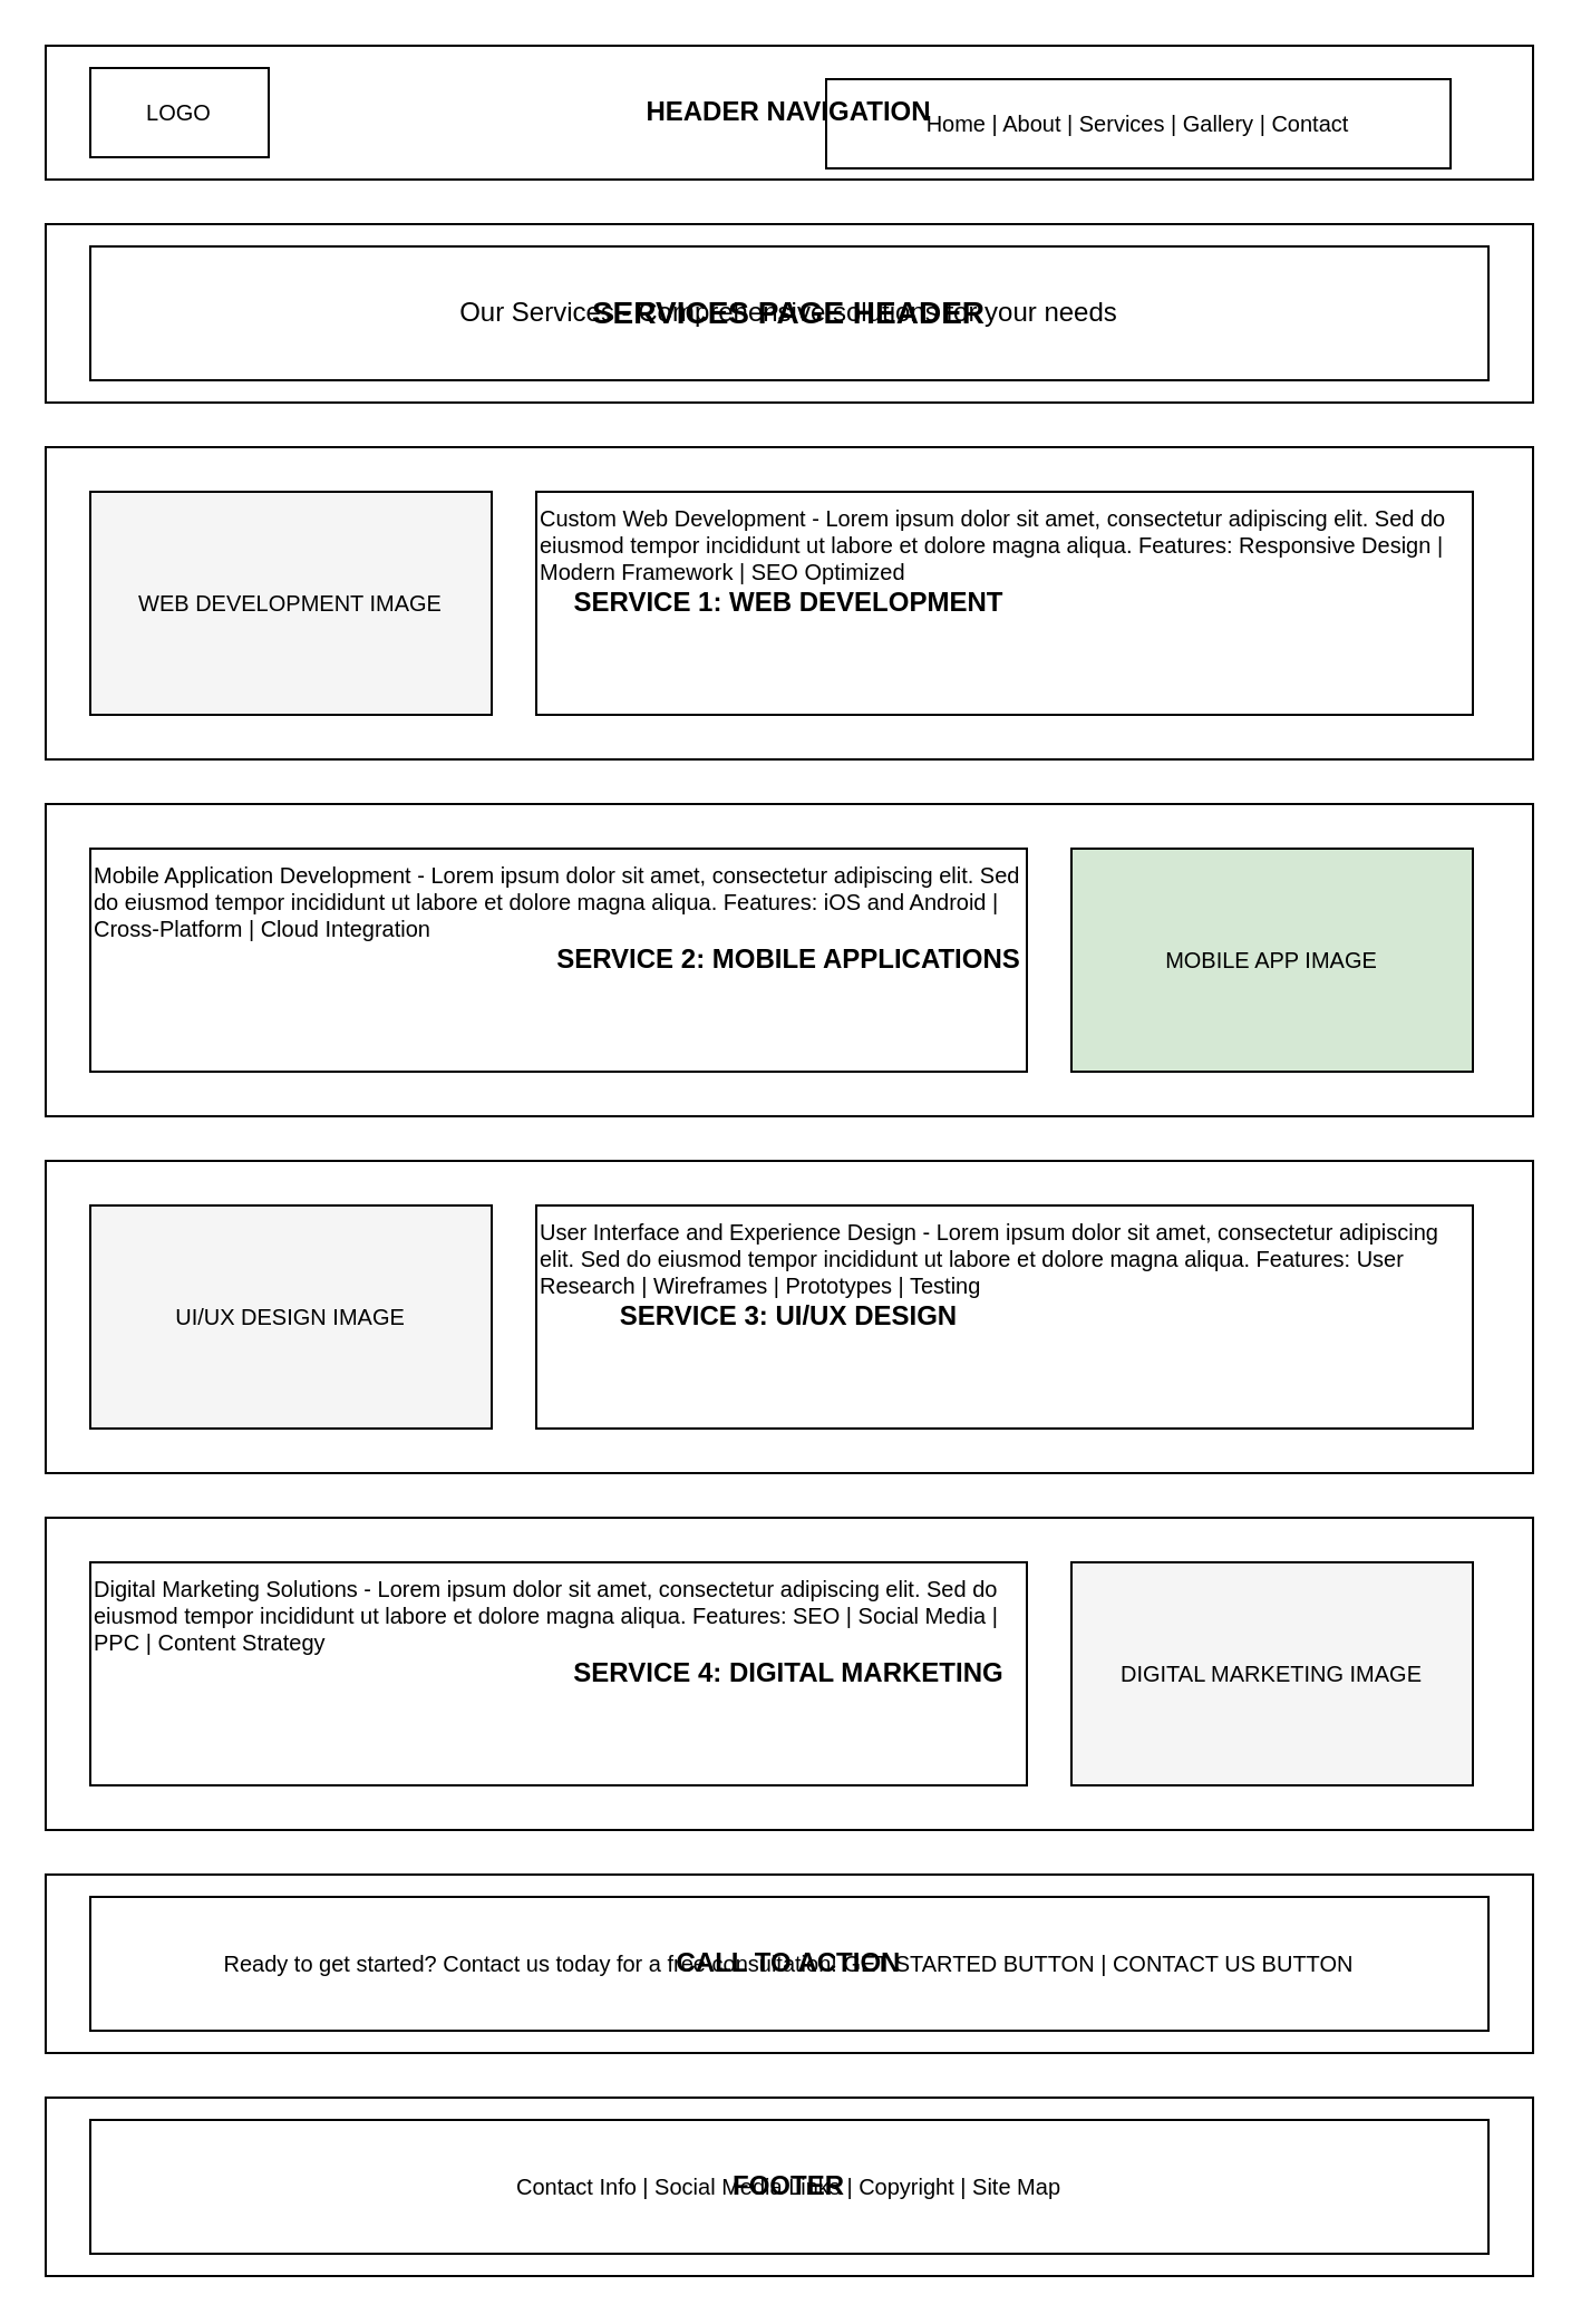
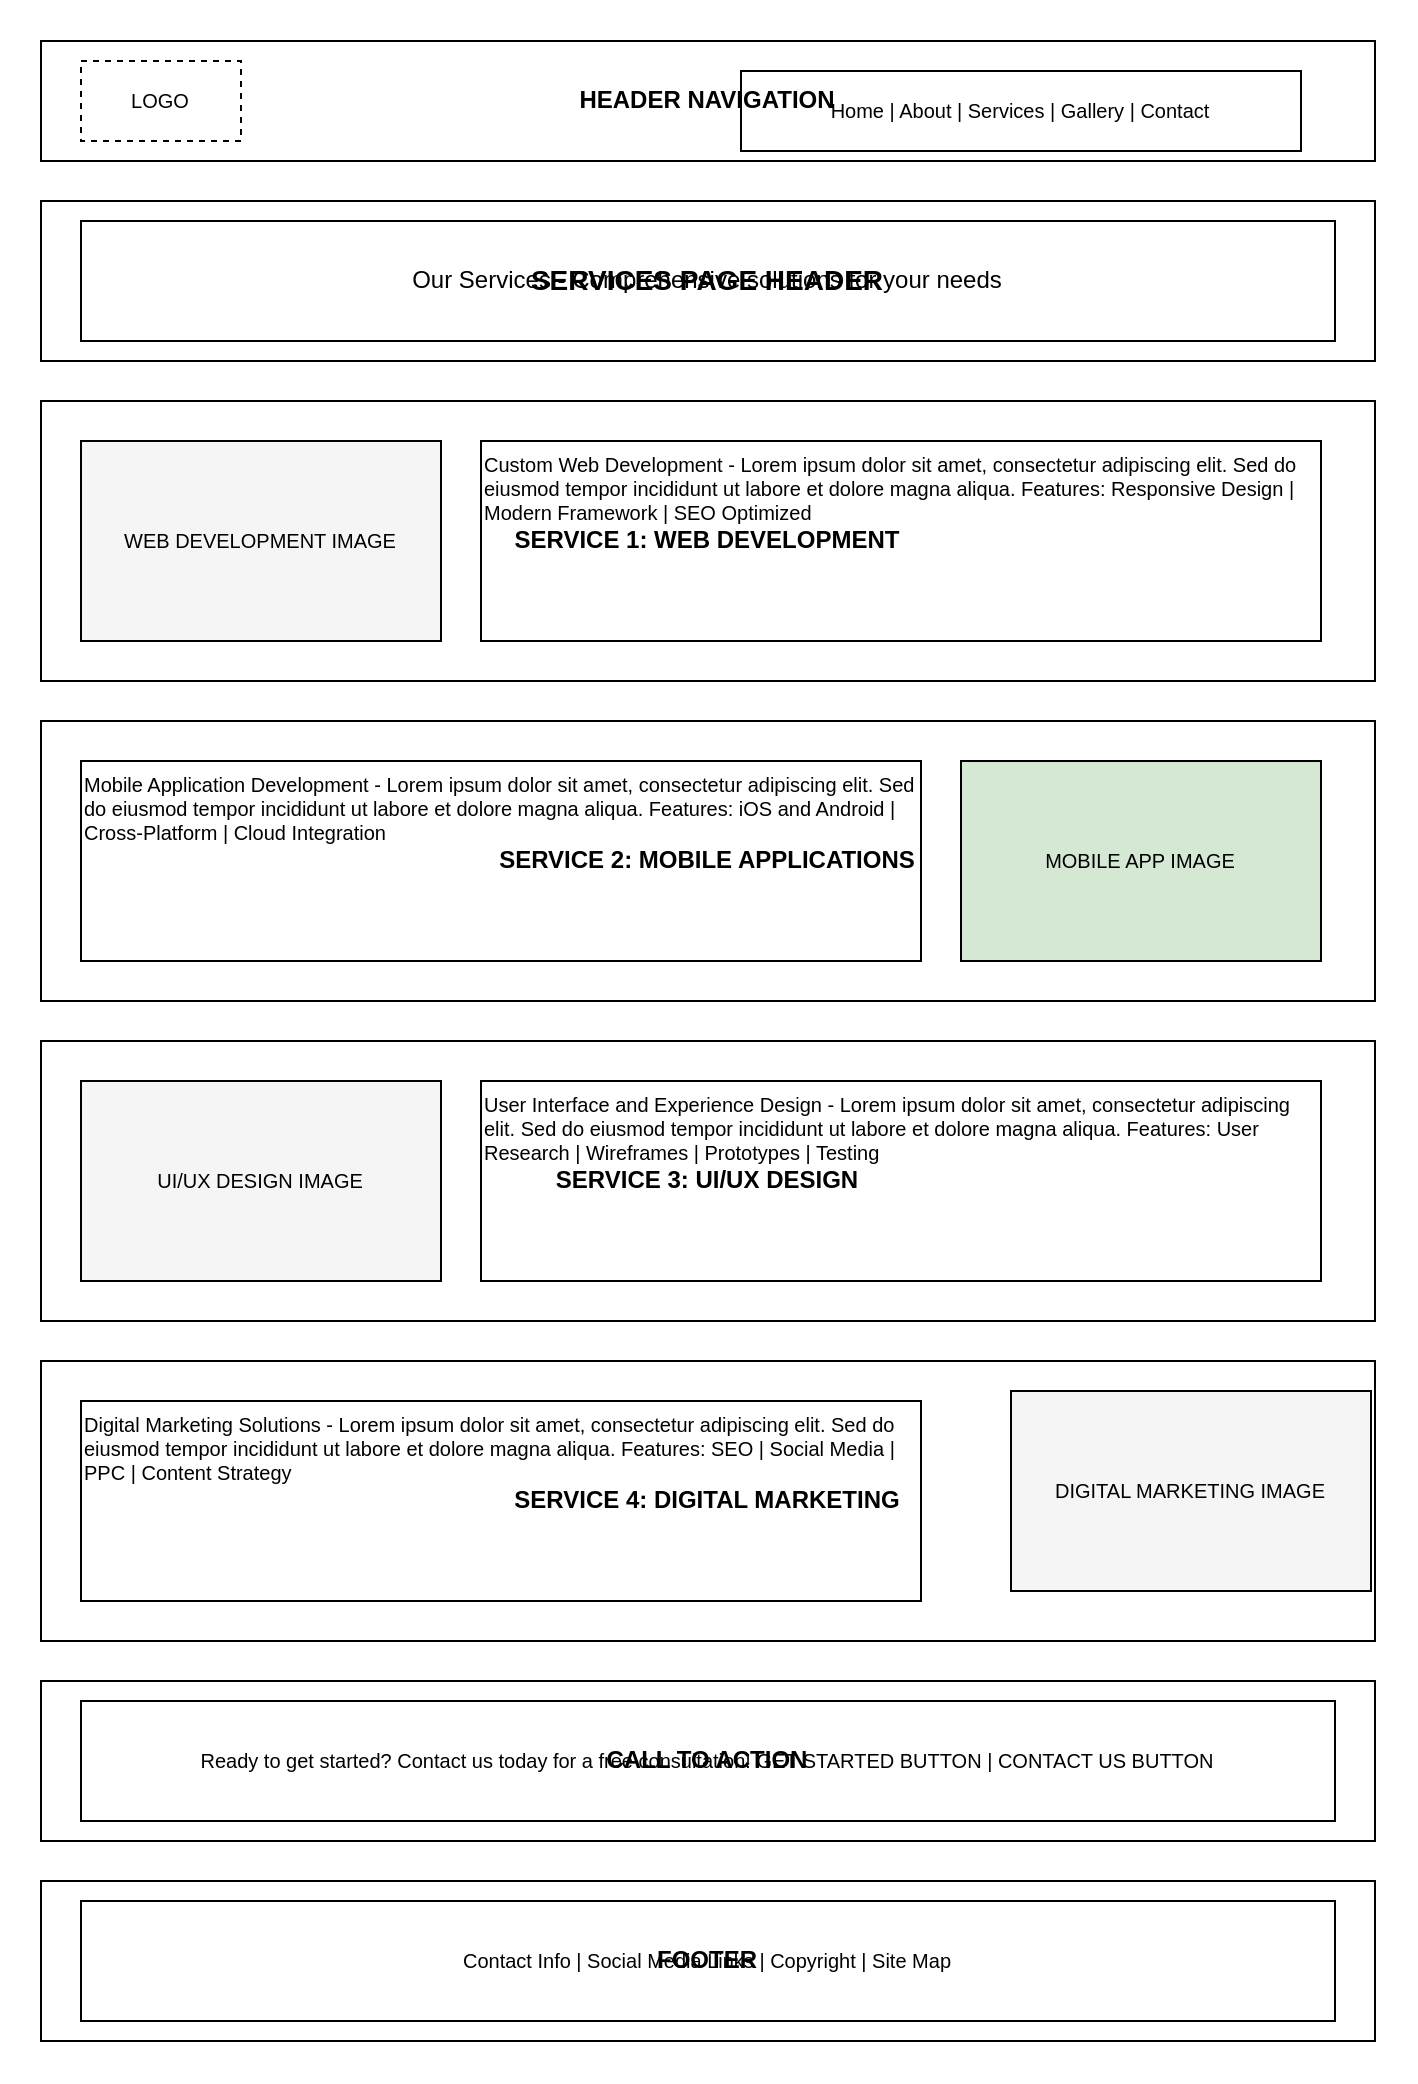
- <mxCell id="3" value="LOGO" style="rounded=0;whiteSpace=wrap;html=1;fillColor=none;strokeColor=#000000;fontFamily=Arial;fontSize=10;align=center;" vertex="1" parent="1"><mxGeometry x="40" y="30" width="80" height="40" as="geometry" /></mxCell>
+ <mxCell id="3" value="LOGO" style="rounded=0;whiteSpace=wrap;html=1;fillColor=none;strokeColor=#000000;fontFamily=Arial;fontSize=10;align=center;dashed=1;" vertex="1" parent="1"><mxGeometry x="40" y="30" width="80" height="40" as="geometry" /></mxCell>
- <mxCell id="17" value="DIGITAL MARKETING IMAGE" style="rounded=0;whiteSpace=wrap;html=1;fillColor=#f5f5f5;strokeColor=#000000;fontFamily=Arial;fontSize=10;align=center;" vertex="1" parent="1"><mxGeometry x="480" y="700" width="180" height="100" as="geometry" /></mxCell>
+ <mxCell id="17" value="DIGITAL MARKETING IMAGE" style="rounded=0;whiteSpace=wrap;html=1;fillColor=#f5f5f5;strokeColor=#000000;fontFamily=Arial;fontSize=10;align=center;" vertex="1" parent="1"><mxGeometry x="505" y="695" width="180" height="100" as="geometry" /></mxCell>
